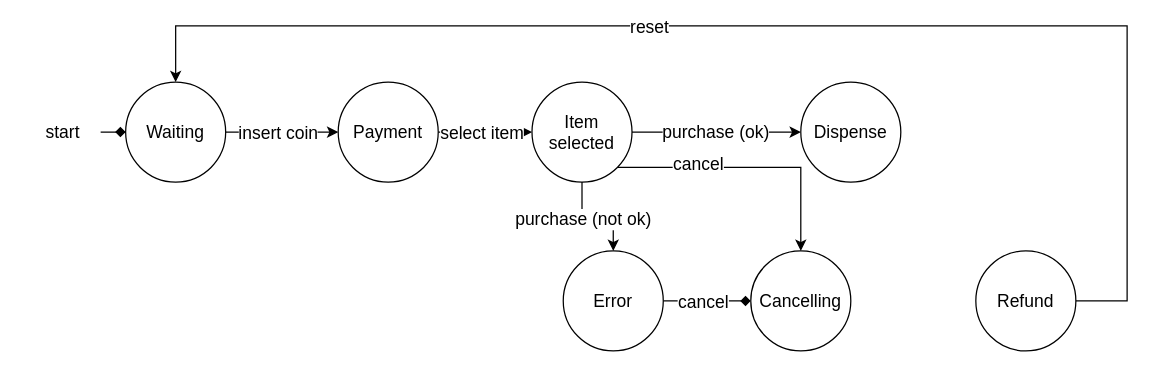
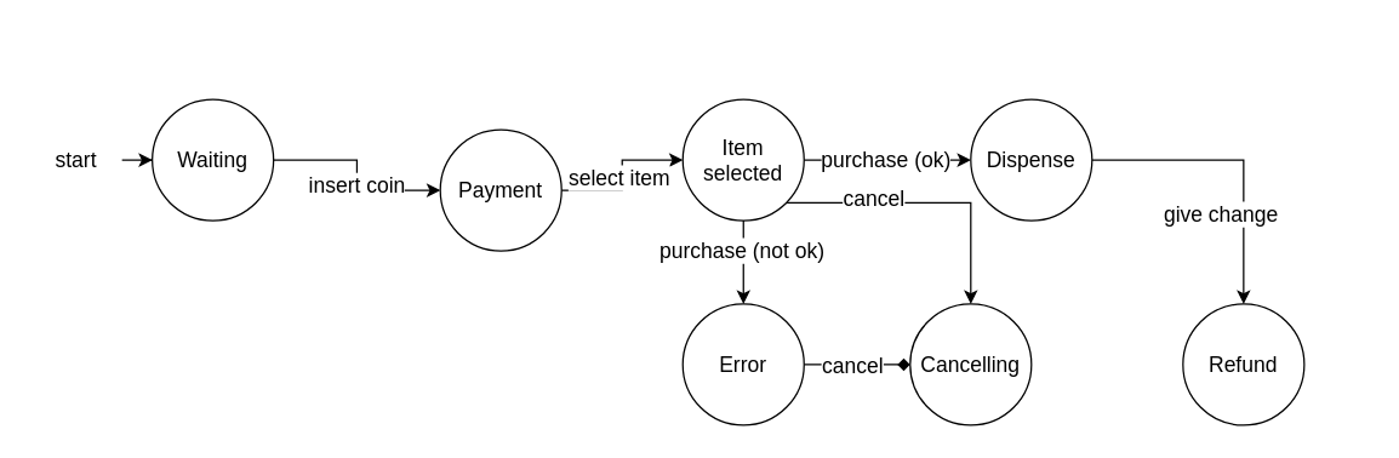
- <mxCell id="24" style="edgeStyle=orthogonalEdgeStyle;rounded=0;orthogonalLoop=1;jettySize=auto;html=1;exitX=1;exitY=0.5;exitDx=0;exitDy=0;entryX=0.5;entryY=0;entryDx=0;entryDy=0;" edge="1" parent="1" source="26" target="6"><mxGeometry relative="1" as="geometry"><mxPoint x="140" y="0" as="targetPoint" /><Array as="points"><mxPoint x="901" y="240" /><mxPoint x="901" y="20" /><mxPoint x="140" y="20" /></Array></mxGeometry></mxCell>
- <mxCell id="25" value="&lt;font style=&quot;font-size: 14px;&quot;&gt;reset&lt;/font&gt;" style="edgeLabel;html=1;align=center;verticalAlign=middle;resizable=0;points=[];" vertex="1" connectable="0" parent="24"><mxGeometry x="0.207" y="1" relative="1" as="geometry"><mxPoint y="-1" as="offset" /></mxGeometry></mxCell>
- <mxCell id="2" value="" style="edgeStyle=orthogonalEdgeStyle;rounded=0;orthogonalLoop=1;jettySize=auto;html=1;endArrow=diamond;" edge="1" parent="1" source="3" target="6"><mxGeometry relative="1" as="geometry" /></mxCell>
+ <mxCell id="2" value="" style="edgeStyle=orthogonalEdgeStyle;rounded=0;orthogonalLoop=1;jettySize=auto;html=1;" edge="1" parent="1" source="3" target="6"><mxGeometry relative="1" as="geometry" /></mxCell>
- <mxCell id="9" value="&lt;font style=&quot;font-size: 14px;&quot;&gt;Payment&lt;/font&gt;" style="ellipse;whiteSpace=wrap;html=1;aspect=fixed;" vertex="1" parent="1"><mxGeometry x="270" y="65" width="80" height="80" as="geometry" /></mxCell>
+ <mxCell id="9" value="&lt;font style=&quot;font-size: 14px;&quot;&gt;Payment&lt;/font&gt;" style="ellipse;whiteSpace=wrap;html=1;aspect=fixed;" vertex="1" parent="1"><mxGeometry x="290" y="85" width="80" height="80" as="geometry" /></mxCell>
- <mxCell id="16" value="&lt;font style=&quot;font-size: 14px;&quot;&gt;Item selected&lt;/font&gt;" style="ellipse;whiteSpace=wrap;html=1;aspect=fixed;" vertex="1" parent="1"><mxGeometry x="425" y="65" width="80" height="80" as="geometry" /></mxCell>
+ <mxCell id="16" value="&lt;font style=&quot;font-size: 14px;&quot;&gt;Item selected&lt;/font&gt;" style="ellipse;whiteSpace=wrap;html=1;aspect=fixed;" vertex="1" parent="1"><mxGeometry x="450" y="65" width="80" height="80" as="geometry" /></mxCell>
+ <mxCell id="17" style="edgeStyle=orthogonalEdgeStyle;rounded=0;orthogonalLoop=1;jettySize=auto;html=1;exitX=1;exitY=0.5;exitDx=0;exitDy=0;entryX=0.5;entryY=0;entryDx=0;entryDy=0;" edge="1" parent="1" source="19" target="26"><mxGeometry relative="1" as="geometry" /></mxCell>
+ <mxCell id="18" value="&lt;font style=&quot;font-size: 14px;&quot;&gt;give change&lt;/font&gt;" style="edgeLabel;html=1;align=center;verticalAlign=middle;resizable=0;points=[];" vertex="1" connectable="0" parent="17"><mxGeometry x="-0.609" relative="1" as="geometry"><mxPoint x="46" y="35" as="offset" /></mxGeometry></mxCell>
